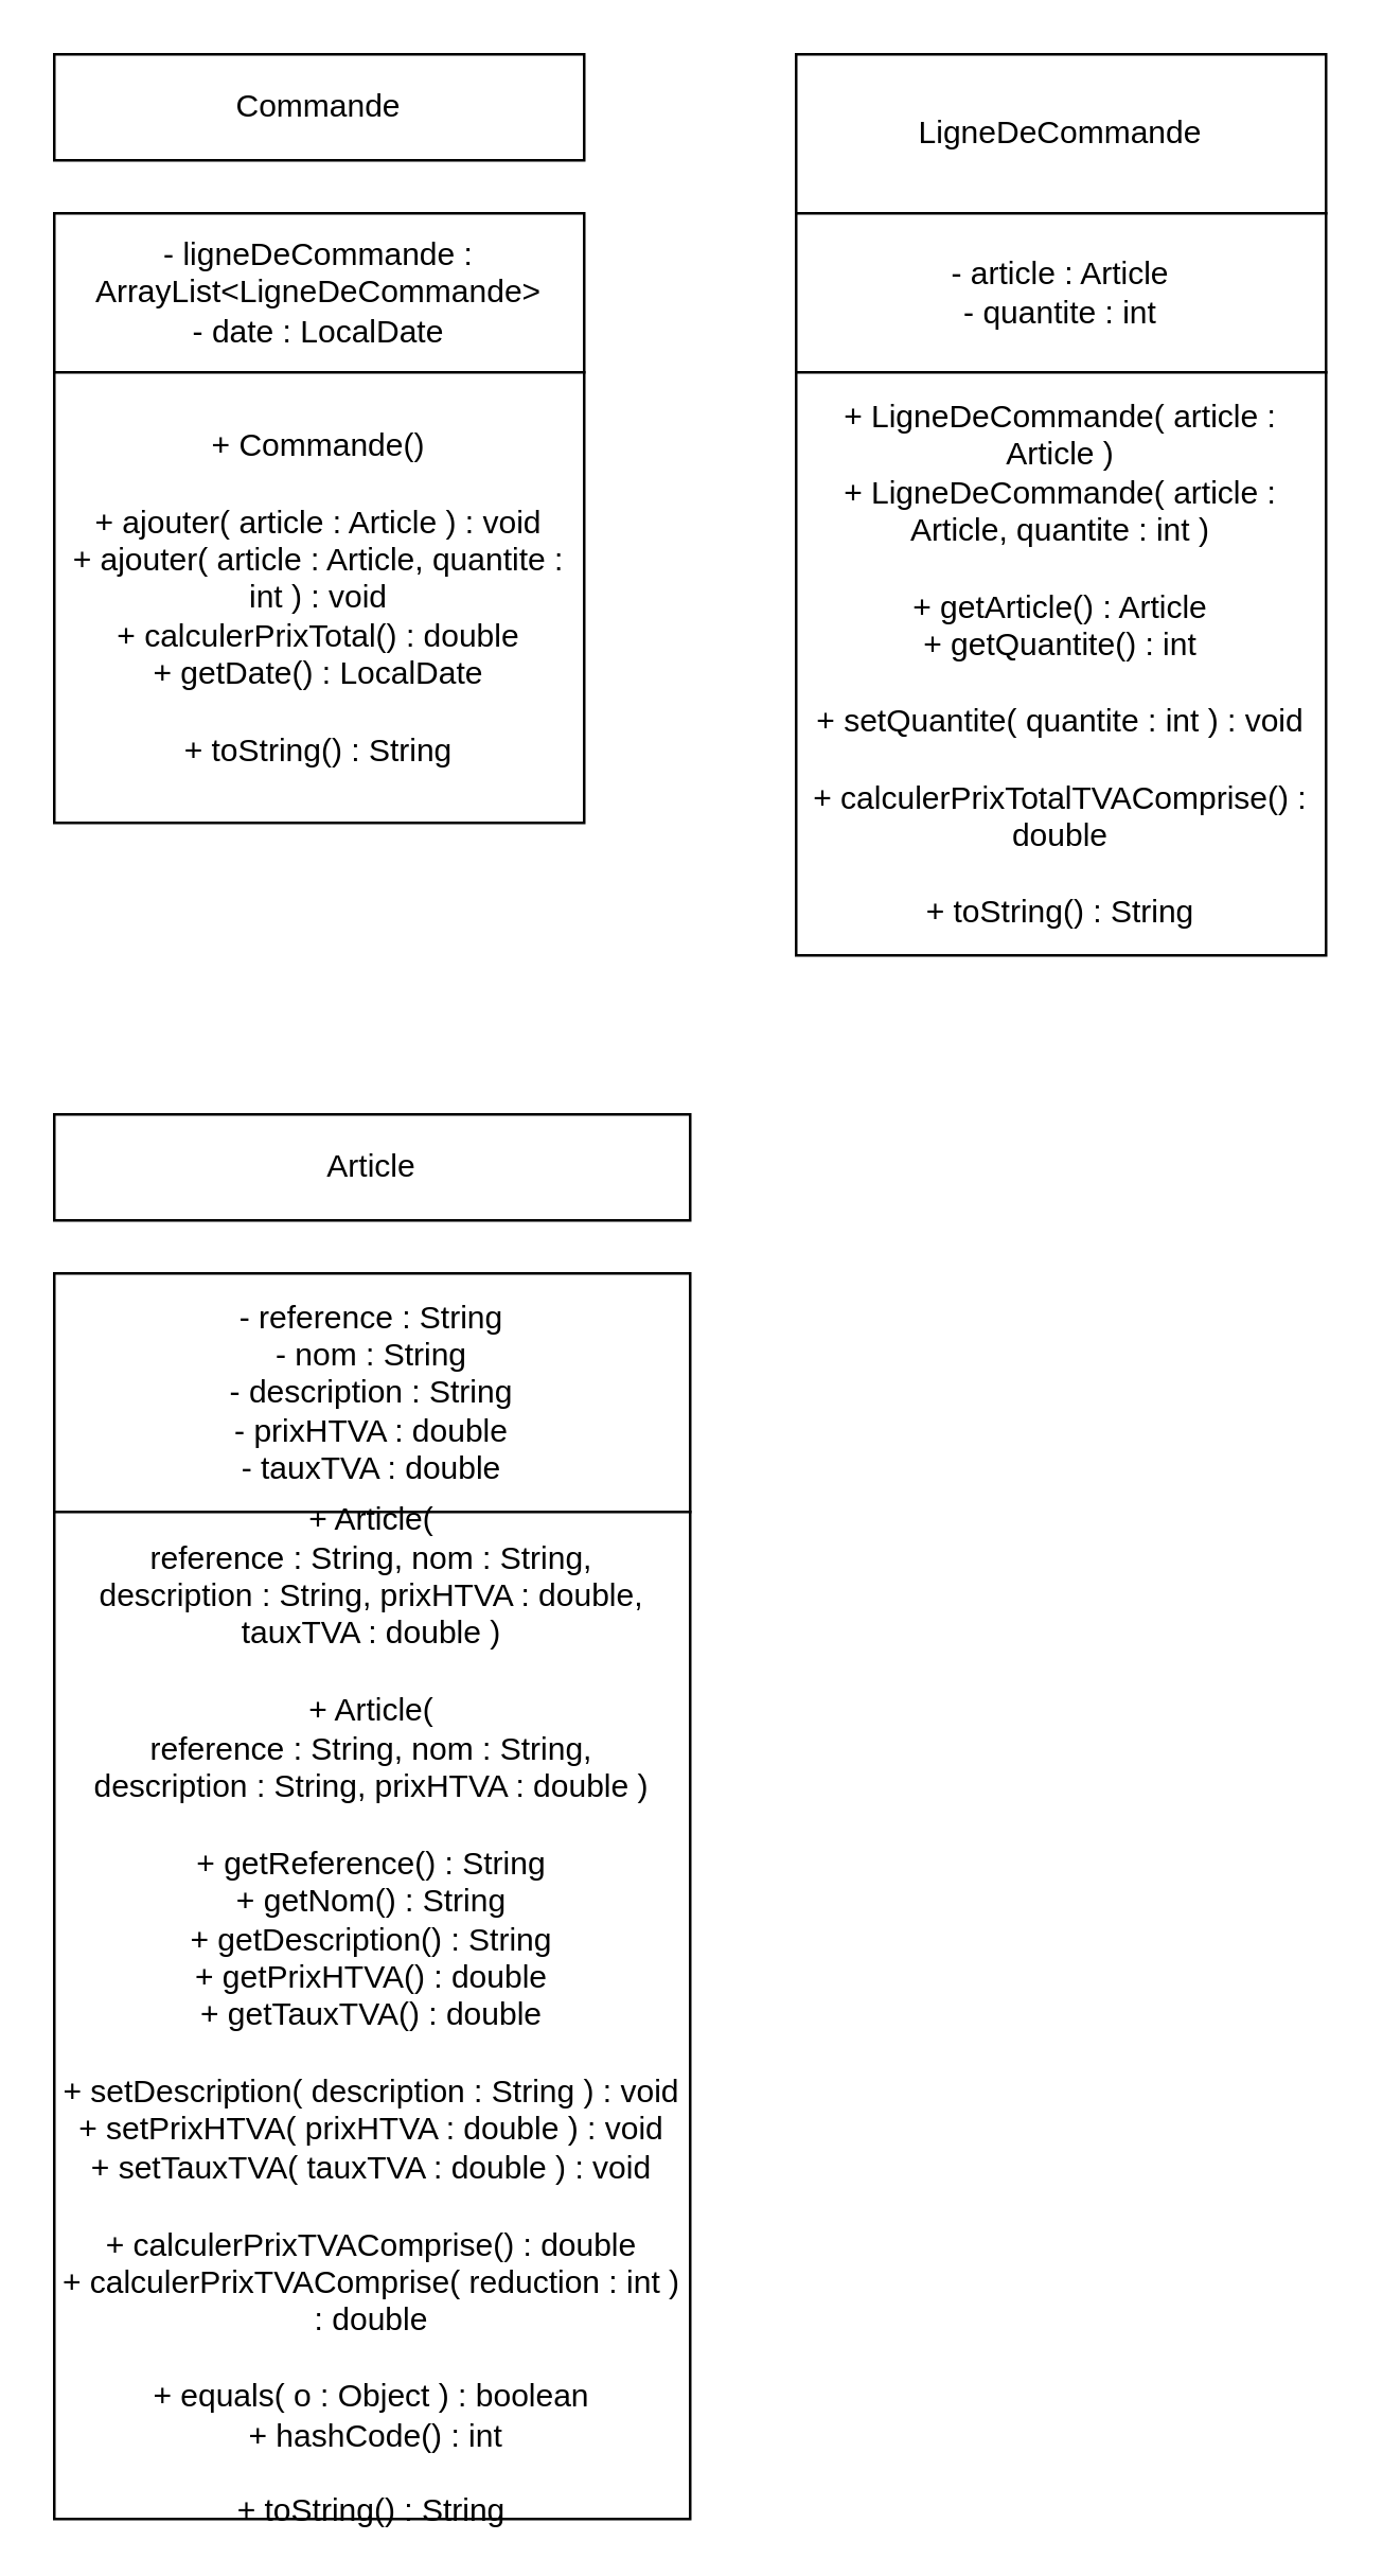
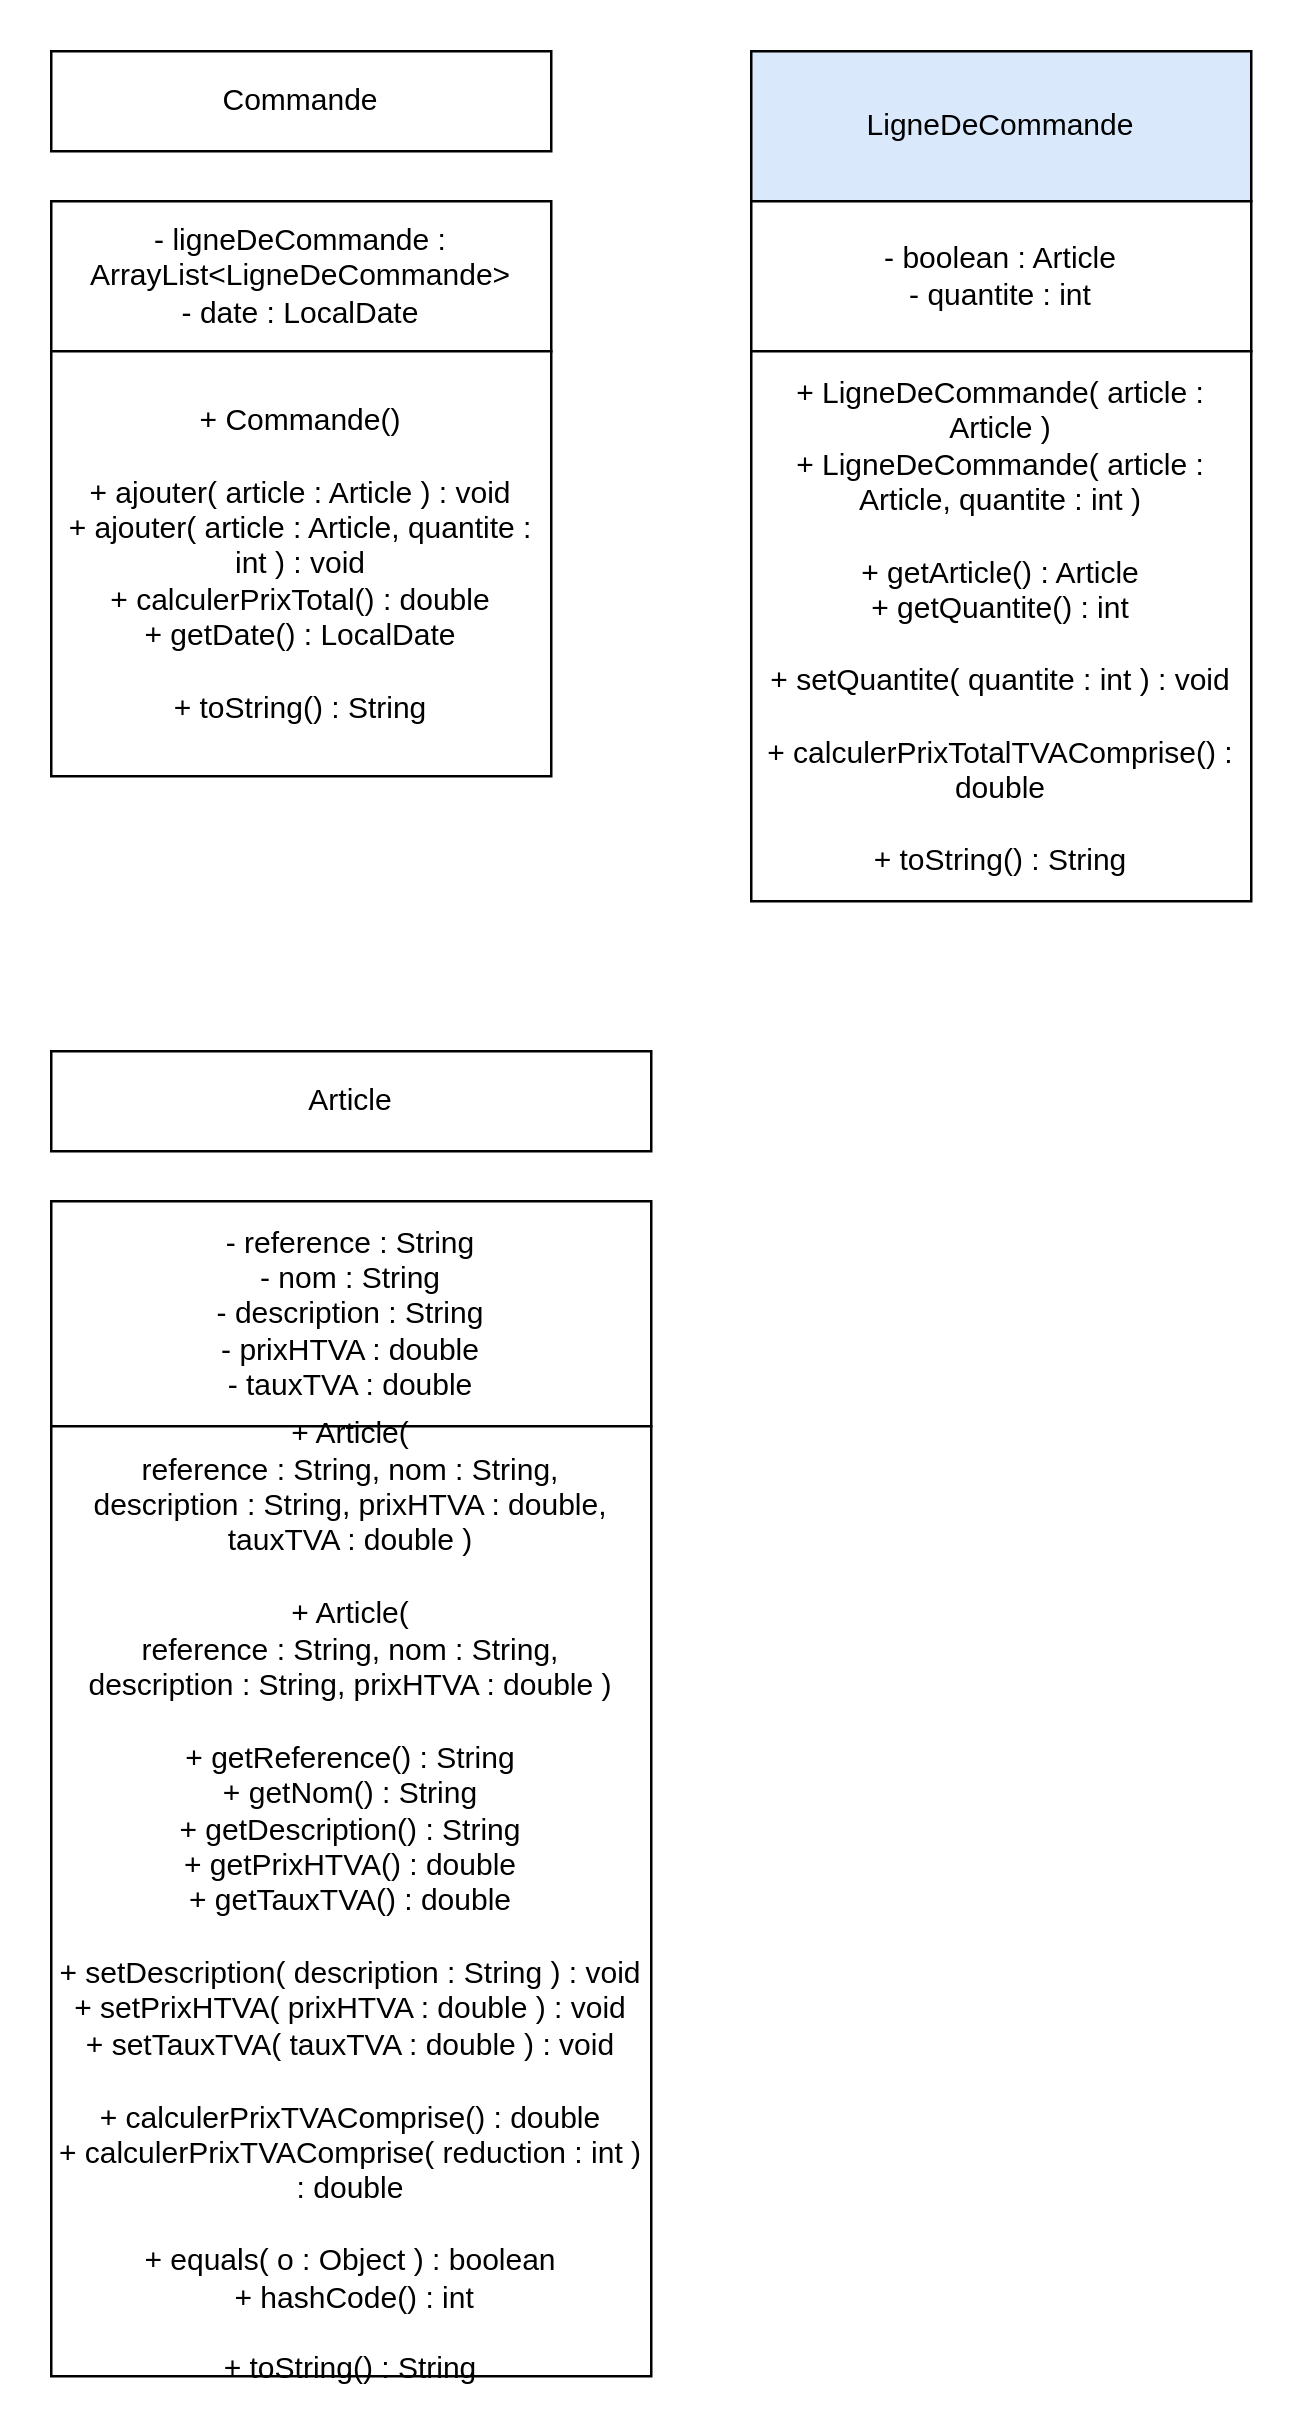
- <mxCell id="5" value="LigneDeCommande" style="whiteSpace=wrap;html=1;" parent="1" vertex="1"><mxGeometry x="300" y="20" width="200" height="60" as="geometry" /></mxCell>
+ <mxCell id="5" value="LigneDeCommande" style="whiteSpace=wrap;html=1;fillColor=#dae8fc;" parent="1" vertex="1"><mxGeometry x="300" y="20" width="200" height="60" as="geometry" /></mxCell>
- <mxCell id="6" value="- article : Article&lt;br&gt;- quantite : int" style="whiteSpace=wrap;html=1;" parent="1" vertex="1"><mxGeometry x="300" y="80" width="200" height="60" as="geometry" /></mxCell>
+ <mxCell id="6" value="- boolean : Article&lt;br&gt;- quantite : int" style="whiteSpace=wrap;html=1;" parent="1" vertex="1"><mxGeometry x="300" y="80" width="200" height="60" as="geometry" /></mxCell>
